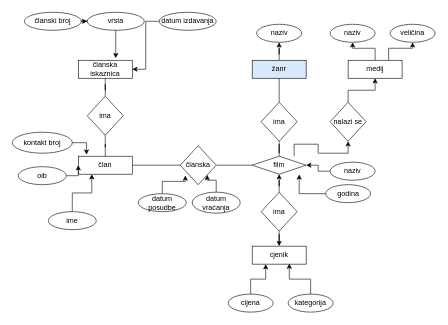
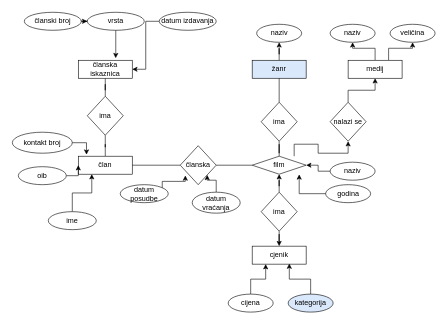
- <mxCell id="26" value="datum posudbe" style="ellipse;whiteSpace=wrap;html=1;" vertex="1" parent="1"><mxGeometry x="230" y="322.5" width="80" height="30" as="geometry" /></mxCell>
+ <mxCell id="26" value="datum posudbe" style="ellipse;whiteSpace=wrap;html=1;" vertex="1" parent="1"><mxGeometry x="200" y="307.5" width="80" height="30" as="geometry" /></mxCell>
- <mxCell id="47" value="kategorija" style="ellipse;whiteSpace=wrap;html=1;" vertex="1" parent="1"><mxGeometry x="480" y="490" width="75" height="30" as="geometry" /></mxCell>
+ <mxCell id="47" value="kategorija" style="ellipse;whiteSpace=wrap;html=1;fillColor=#dae8fc;" vertex="1" parent="1"><mxGeometry x="480" y="490" width="75" height="30" as="geometry" /></mxCell>
